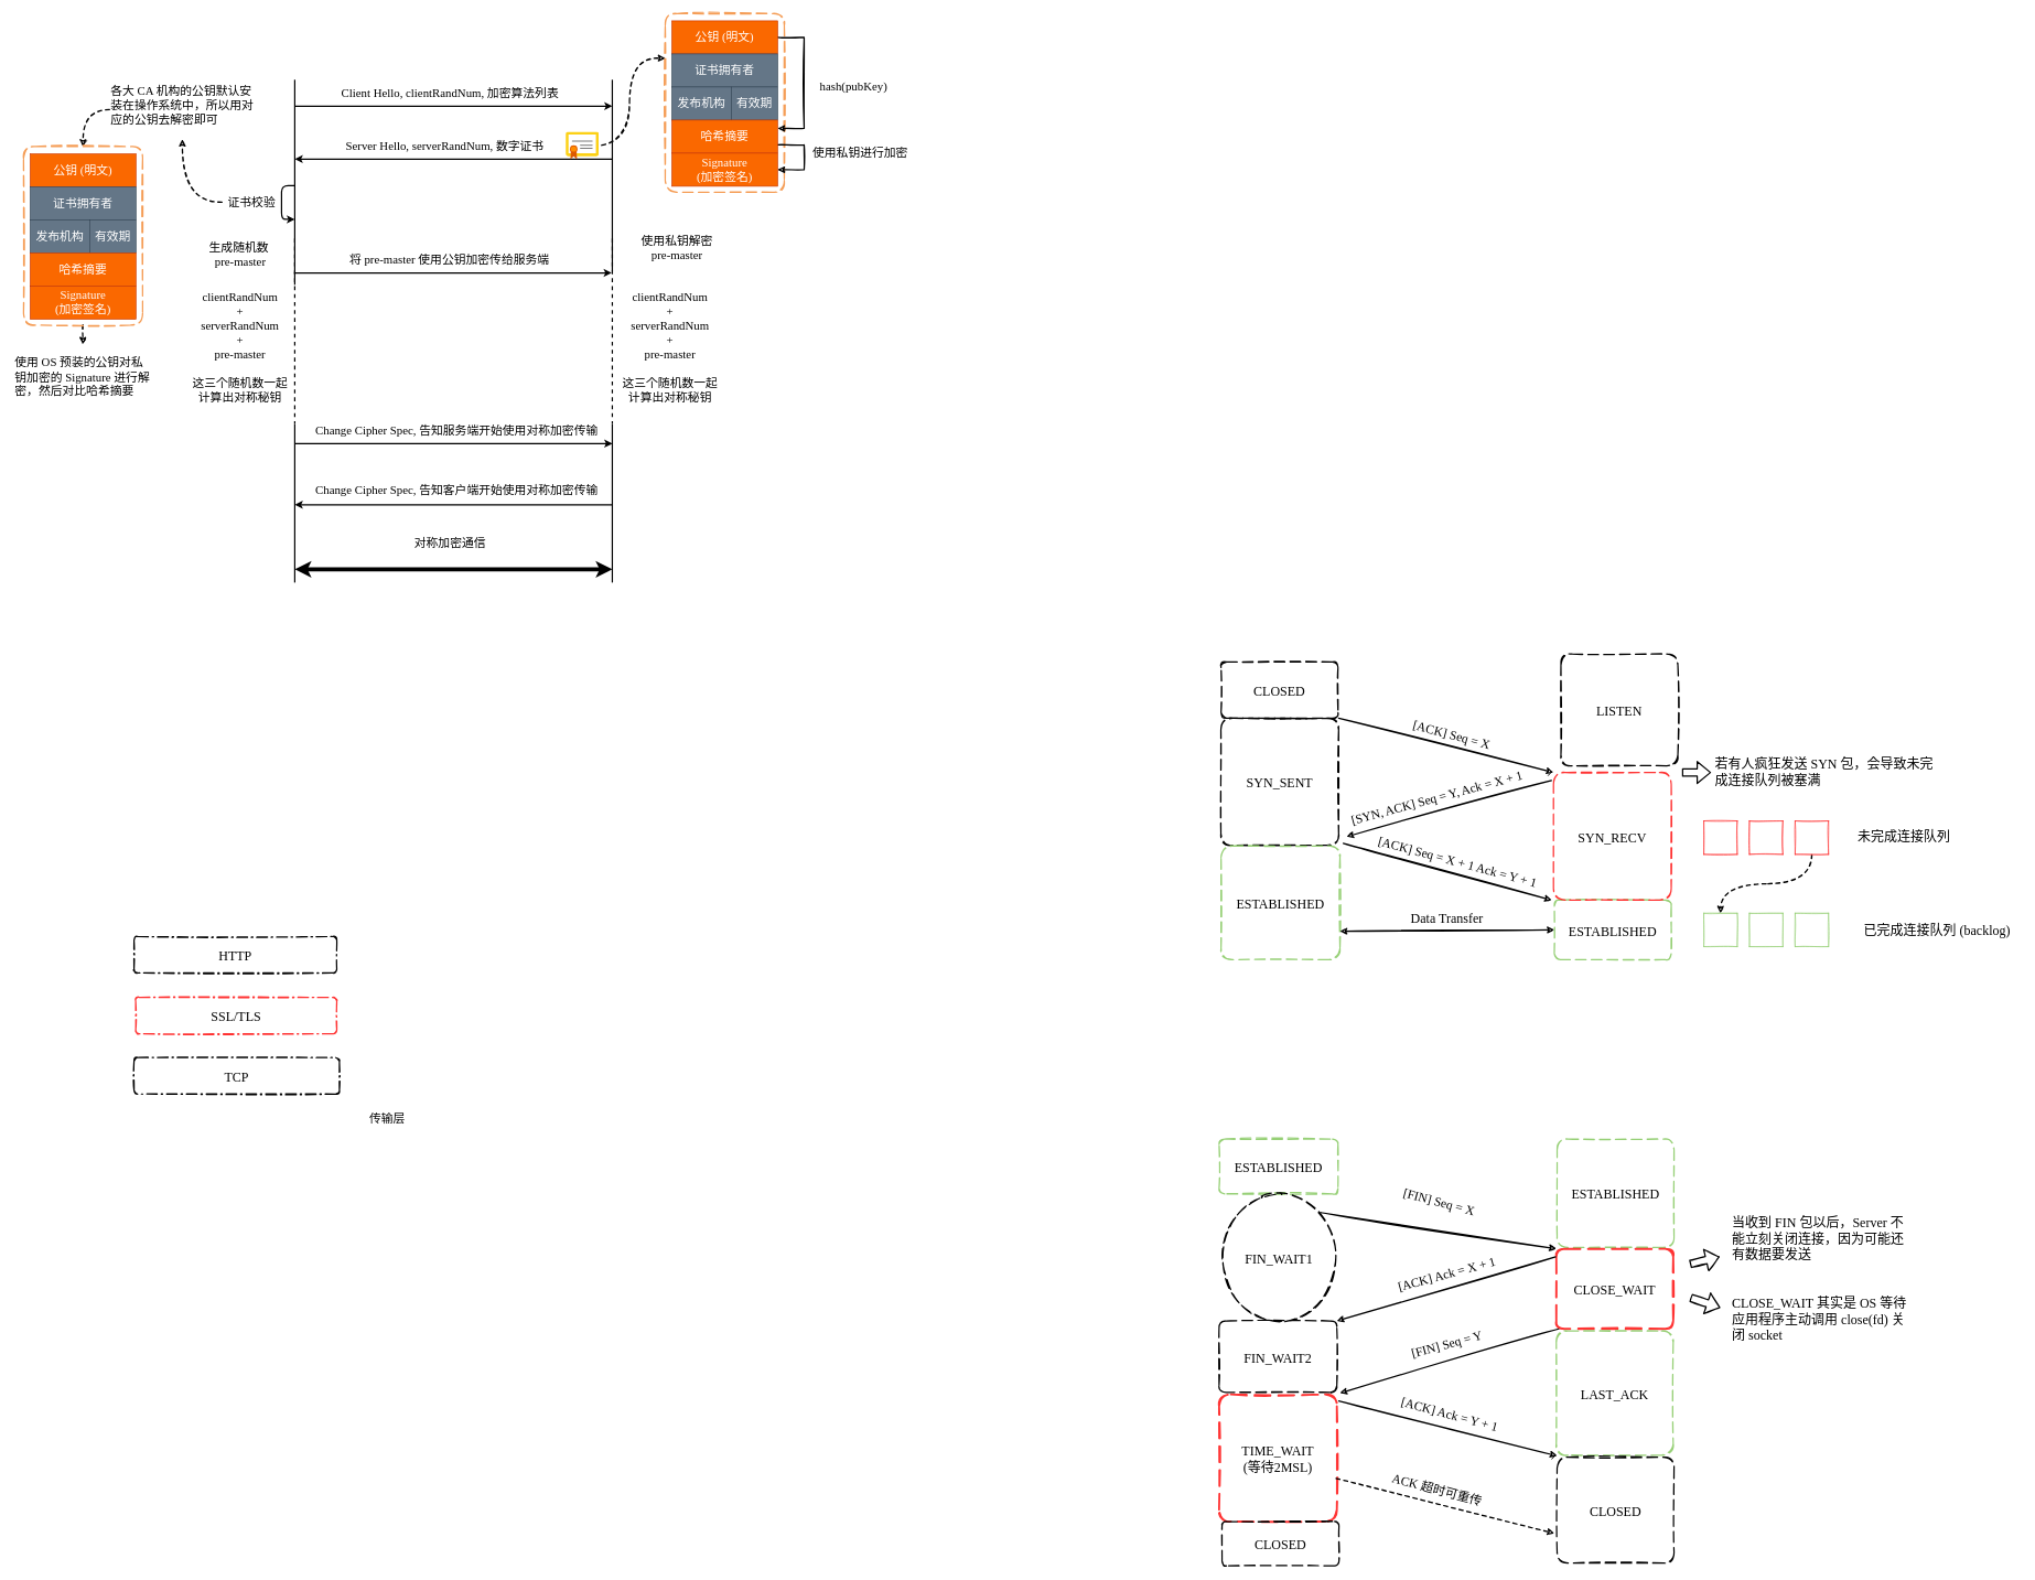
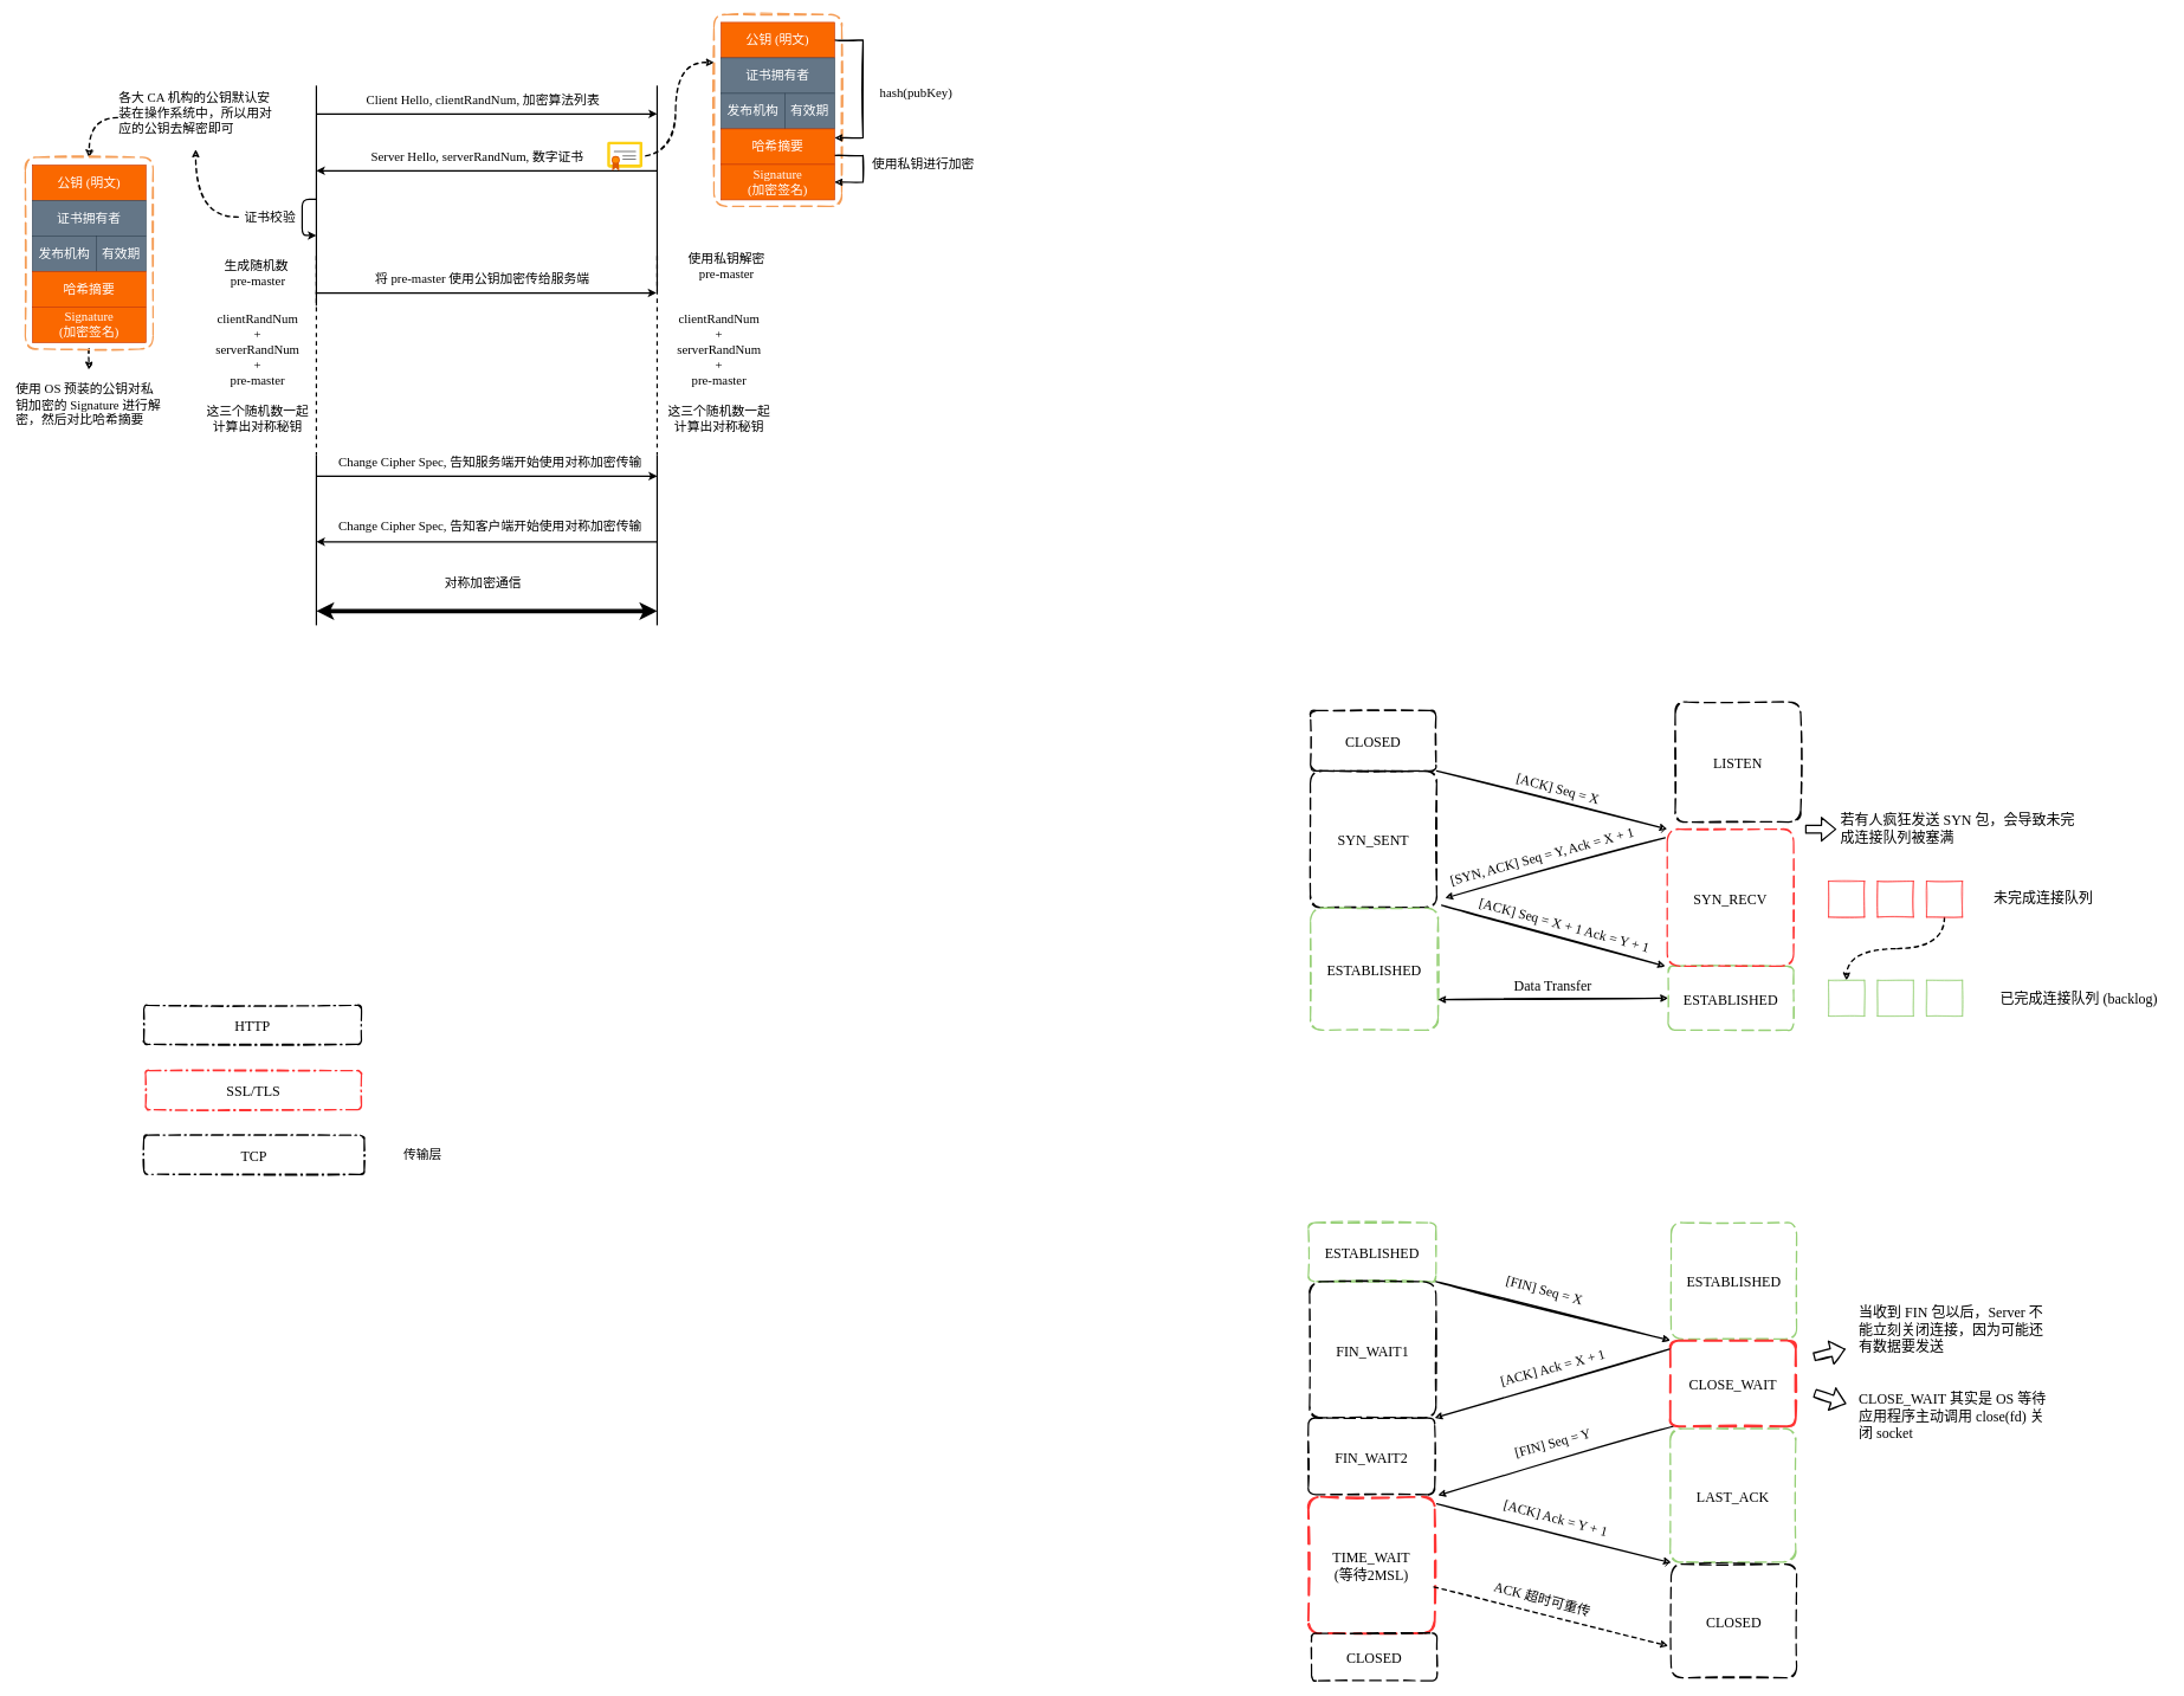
- <mxCell id="54" value="传输层" style="text;html=1;strokeColor=none;fillColor=none;align=center;verticalAlign=middle;whiteSpace=wrap;rounded=0;fontSize=18;fontFamily=Comic Sans MS;" vertex="1" parent="1"><mxGeometry x="537.5" y="1675.25" width="94" height="30.5" as="geometry" /></mxCell>
+ <mxCell id="54" value="传输层" style="text;html=1;strokeColor=none;fillColor=none;align=center;verticalAlign=middle;whiteSpace=wrap;rounded=0;fontSize=18;fontFamily=Comic Sans MS;" vertex="1" parent="1"><mxGeometry x="547.5" y="1610.25" width="94" height="30.5" as="geometry" /></mxCell>
- <mxCell id="82" value="FIN_WAIT1" style="ellipse;arcSize=10;dashed=1;fillColor=none;gradientColor=none;dashPattern=8 4;strokeWidth=2;sketch=1;fontFamily=Comic Sans MS;fontSize=20;fontColor=#000000;align=center;" vertex="1" parent="1"><mxGeometry x="1844" y="1804" width="178" height="192" as="geometry" /></mxCell>
+ <mxCell id="82" value="FIN_WAIT1" style="rounded=1;arcSize=10;dashed=1;fillColor=none;gradientColor=none;dashPattern=8 4;strokeWidth=2;sketch=1;fontFamily=Comic Sans MS;fontSize=20;fontColor=#000000;align=center;" vertex="1" parent="1"><mxGeometry x="1844" y="1804" width="178" height="192" as="geometry" /></mxCell>
